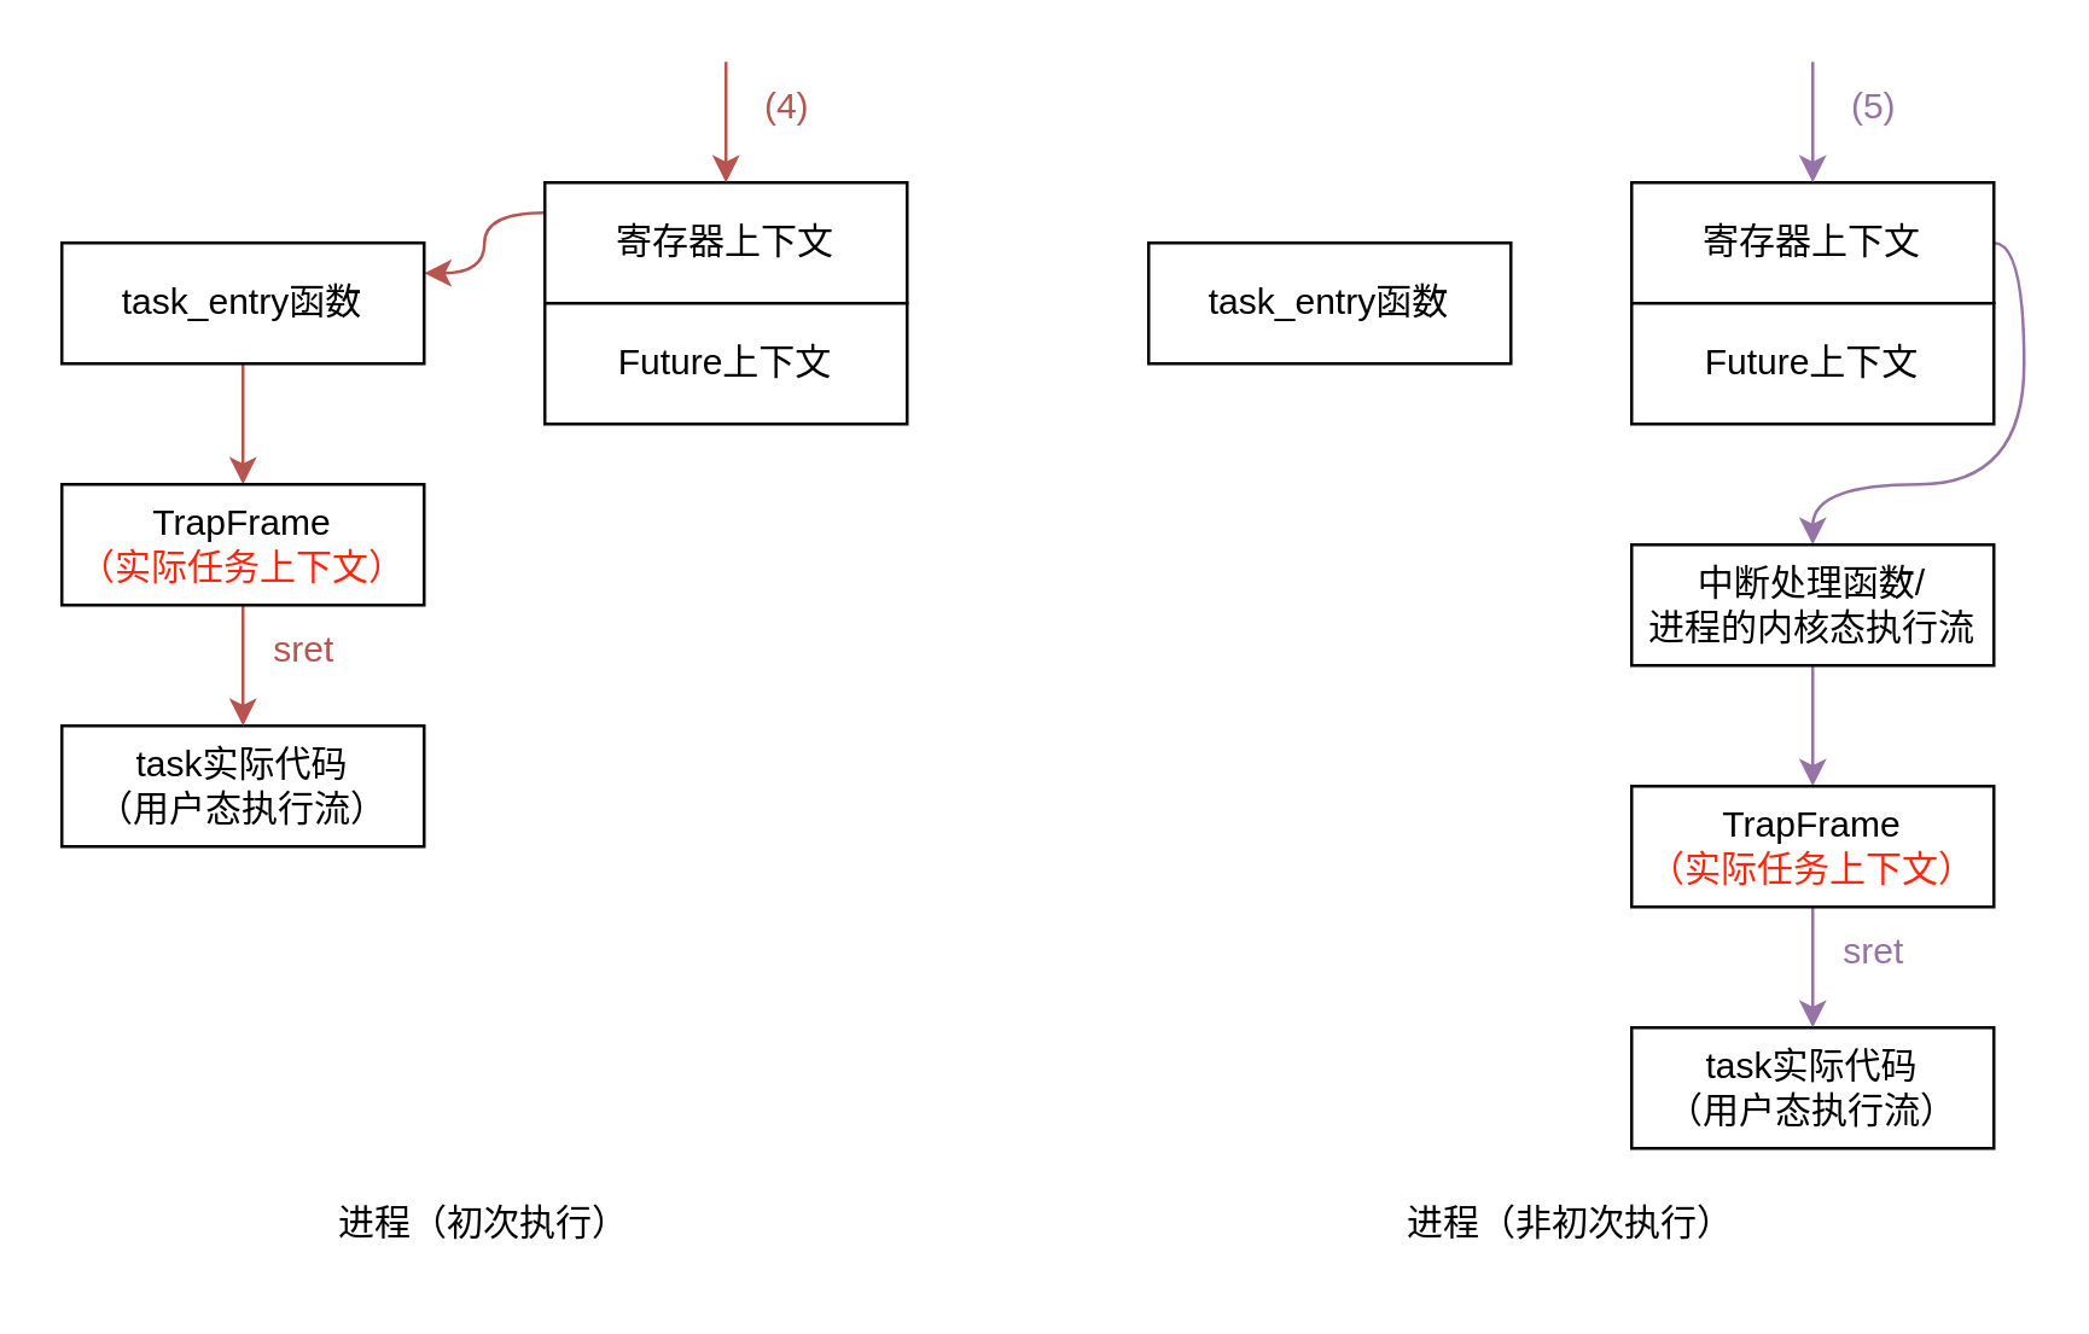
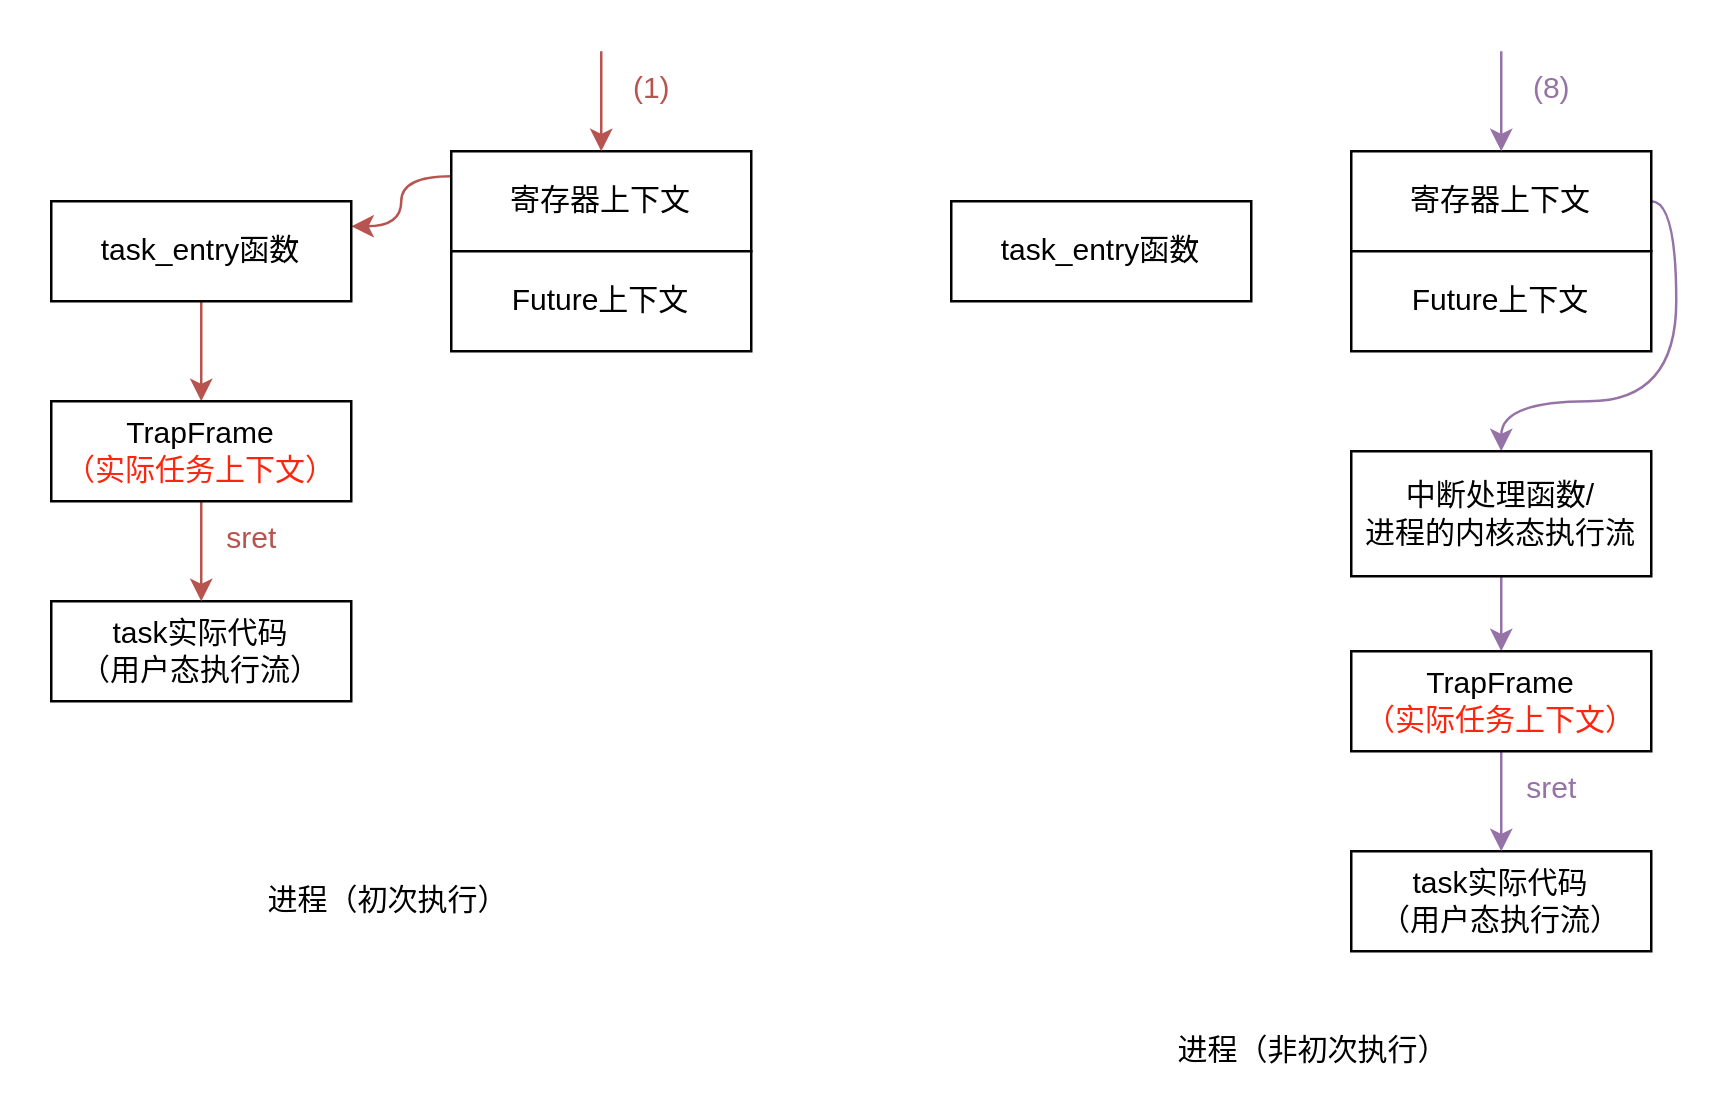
- <mxCell id="16" value="&lt;font color=&quot;#b85450&quot;&gt;(4)&lt;/font&gt;" style="text;html=1;align=center;verticalAlign=middle;resizable=0;points=[];autosize=1;strokeColor=none;fillColor=none;fontColor=#FF250D;" parent="1" vertex="1"><mxGeometry x="240" y="20" width="40" height="30" as="geometry" /></mxCell>
+ <mxCell id="16" value="&lt;font color=&quot;#b85450&quot;&gt;(1)&lt;/font&gt;" style="text;html=1;align=center;verticalAlign=middle;resizable=0;points=[];autosize=1;strokeColor=none;fillColor=none;fontColor=#FF250D;" parent="1" vertex="1"><mxGeometry x="240" y="20" width="40" height="30" as="geometry" /></mxCell>
- <mxCell id="17" value="&lt;font color=&quot;#9673a6&quot;&gt;(5)&lt;/font&gt;" style="text;html=1;align=center;verticalAlign=middle;resizable=0;points=[];autosize=1;strokeColor=none;fillColor=none;fontColor=#FF250D;" parent="1" vertex="1"><mxGeometry x="600" y="20" width="40" height="30" as="geometry" /></mxCell>
+ <mxCell id="17" value="&lt;font color=&quot;#9673a6&quot;&gt;(8)&lt;/font&gt;" style="text;html=1;align=center;verticalAlign=middle;resizable=0;points=[];autosize=1;strokeColor=none;fillColor=none;fontColor=#FF250D;" parent="1" vertex="1"><mxGeometry x="600" y="20" width="40" height="30" as="geometry" /></mxCell>
- <mxCell id="13" value="中断处理函数/&lt;br&gt;进程的内核态执行流" style="rounded=0;whiteSpace=wrap;html=1;" parent="1" vertex="1"><mxGeometry x="540" y="180" width="120" height="40" as="geometry" /></mxCell>
+ <mxCell id="13" value="中断处理函数/&lt;br&gt;进程的内核态执行流" style="rounded=0;whiteSpace=wrap;html=1;" parent="1" vertex="1"><mxGeometry x="540" y="180" width="120" height="50" as="geometry" /></mxCell>
- <mxCell id="18" value="&lt;font color=&quot;#000000&quot;&gt;进程（初次执行）&lt;/font&gt;" style="text;html=1;strokeColor=none;fillColor=none;align=center;verticalAlign=middle;whiteSpace=wrap;rounded=0;fontColor=#82B366;" parent="1" vertex="1"><mxGeometry x="100" y="390" width="120" height="30" as="geometry" /></mxCell>
+ <mxCell id="18" value="&lt;font color=&quot;#000000&quot;&gt;进程（初次执行）&lt;/font&gt;" style="text;html=1;strokeColor=none;fillColor=none;align=center;verticalAlign=middle;whiteSpace=wrap;rounded=0;fontColor=#82B366;" parent="1" vertex="1"><mxGeometry x="95" y="345" width="120" height="30" as="geometry" /></mxCell>
- <mxCell id="19" value="&lt;font color=&quot;#000000&quot;&gt;进程（非初次执行）&lt;/font&gt;" style="text;html=1;strokeColor=none;fillColor=none;align=center;verticalAlign=middle;whiteSpace=wrap;rounded=0;fontColor=#82B366;" parent="1" vertex="1"><mxGeometry x="460" y="390" width="120" height="30" as="geometry" /></mxCell>
+ <mxCell id="19" value="&lt;font color=&quot;#000000&quot;&gt;进程（非初次执行）&lt;/font&gt;" style="text;html=1;strokeColor=none;fillColor=none;align=center;verticalAlign=middle;whiteSpace=wrap;rounded=0;fontColor=#82B366;" parent="1" vertex="1"><mxGeometry x="465" y="405" width="120" height="30" as="geometry" /></mxCell>
